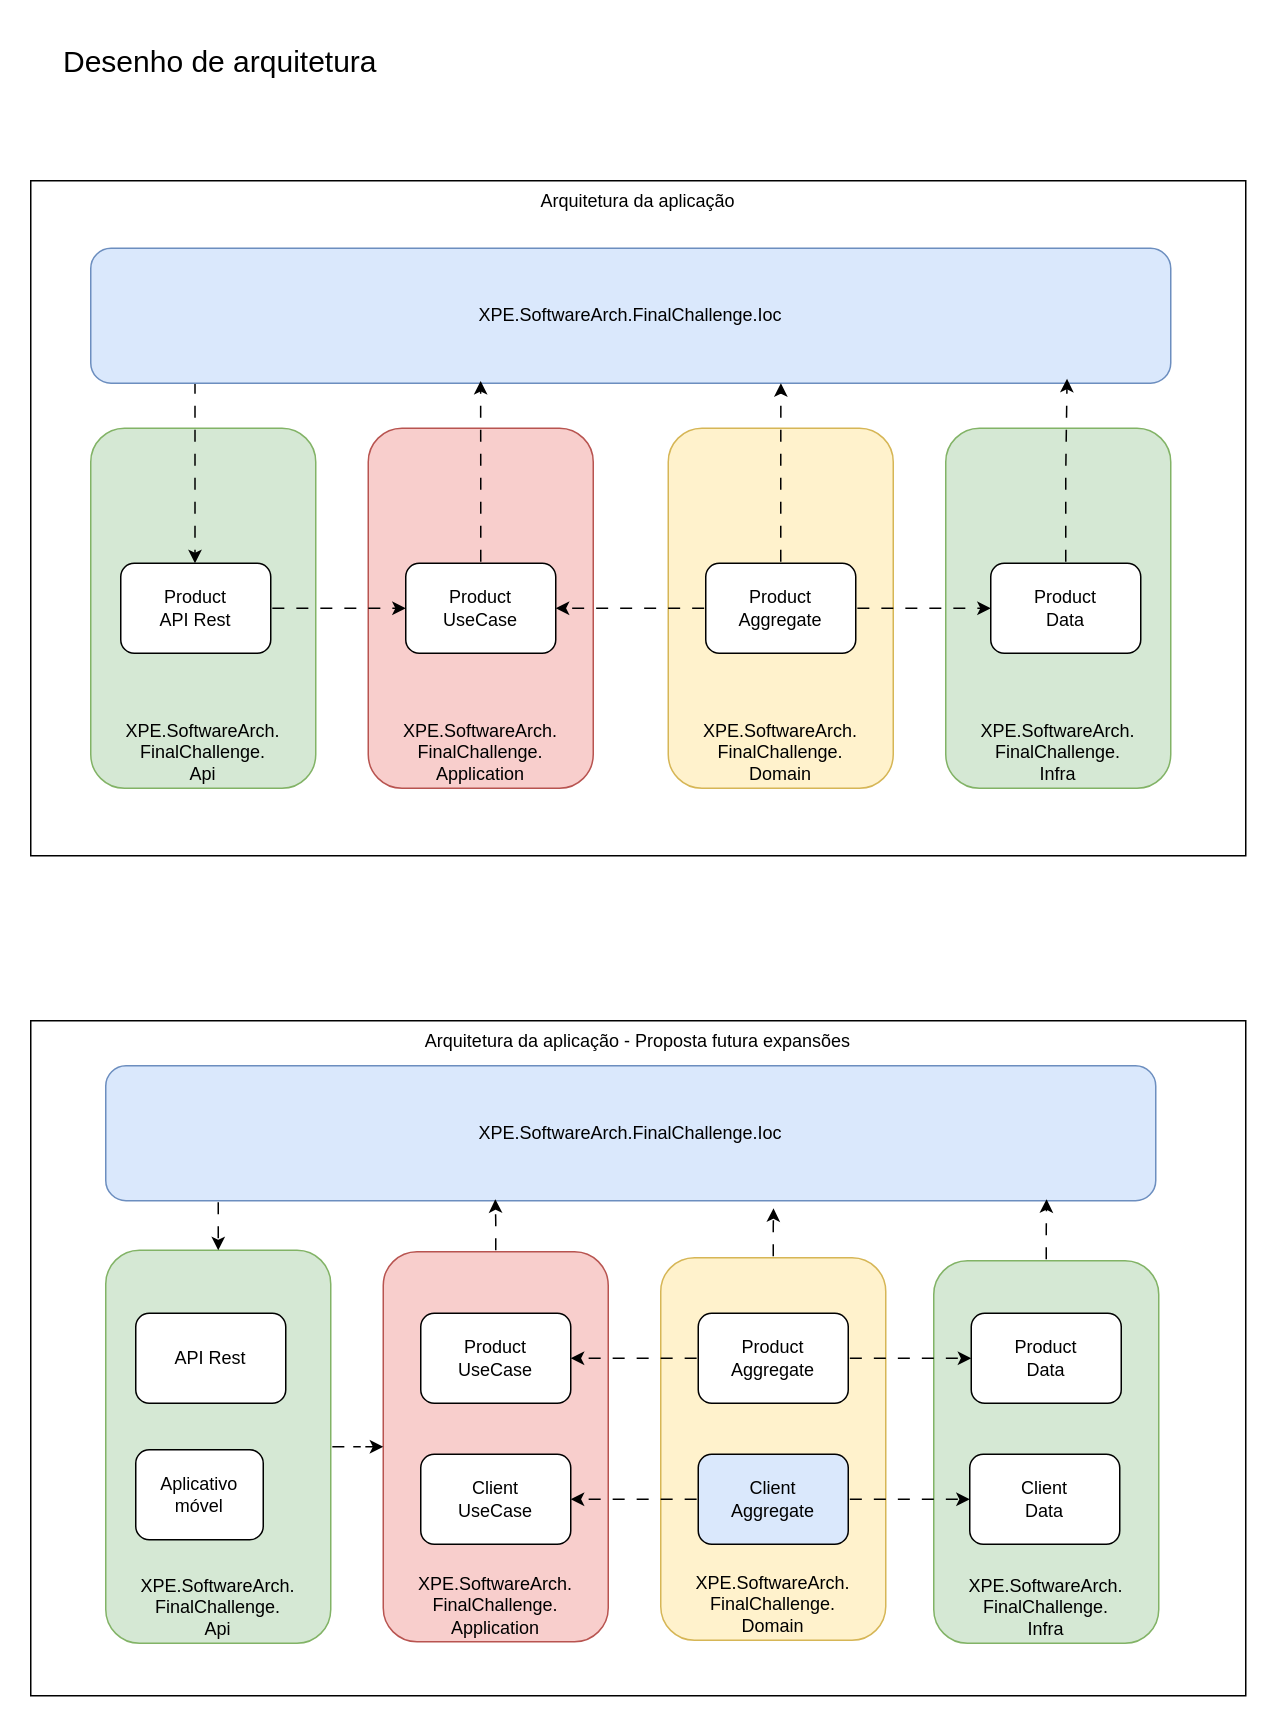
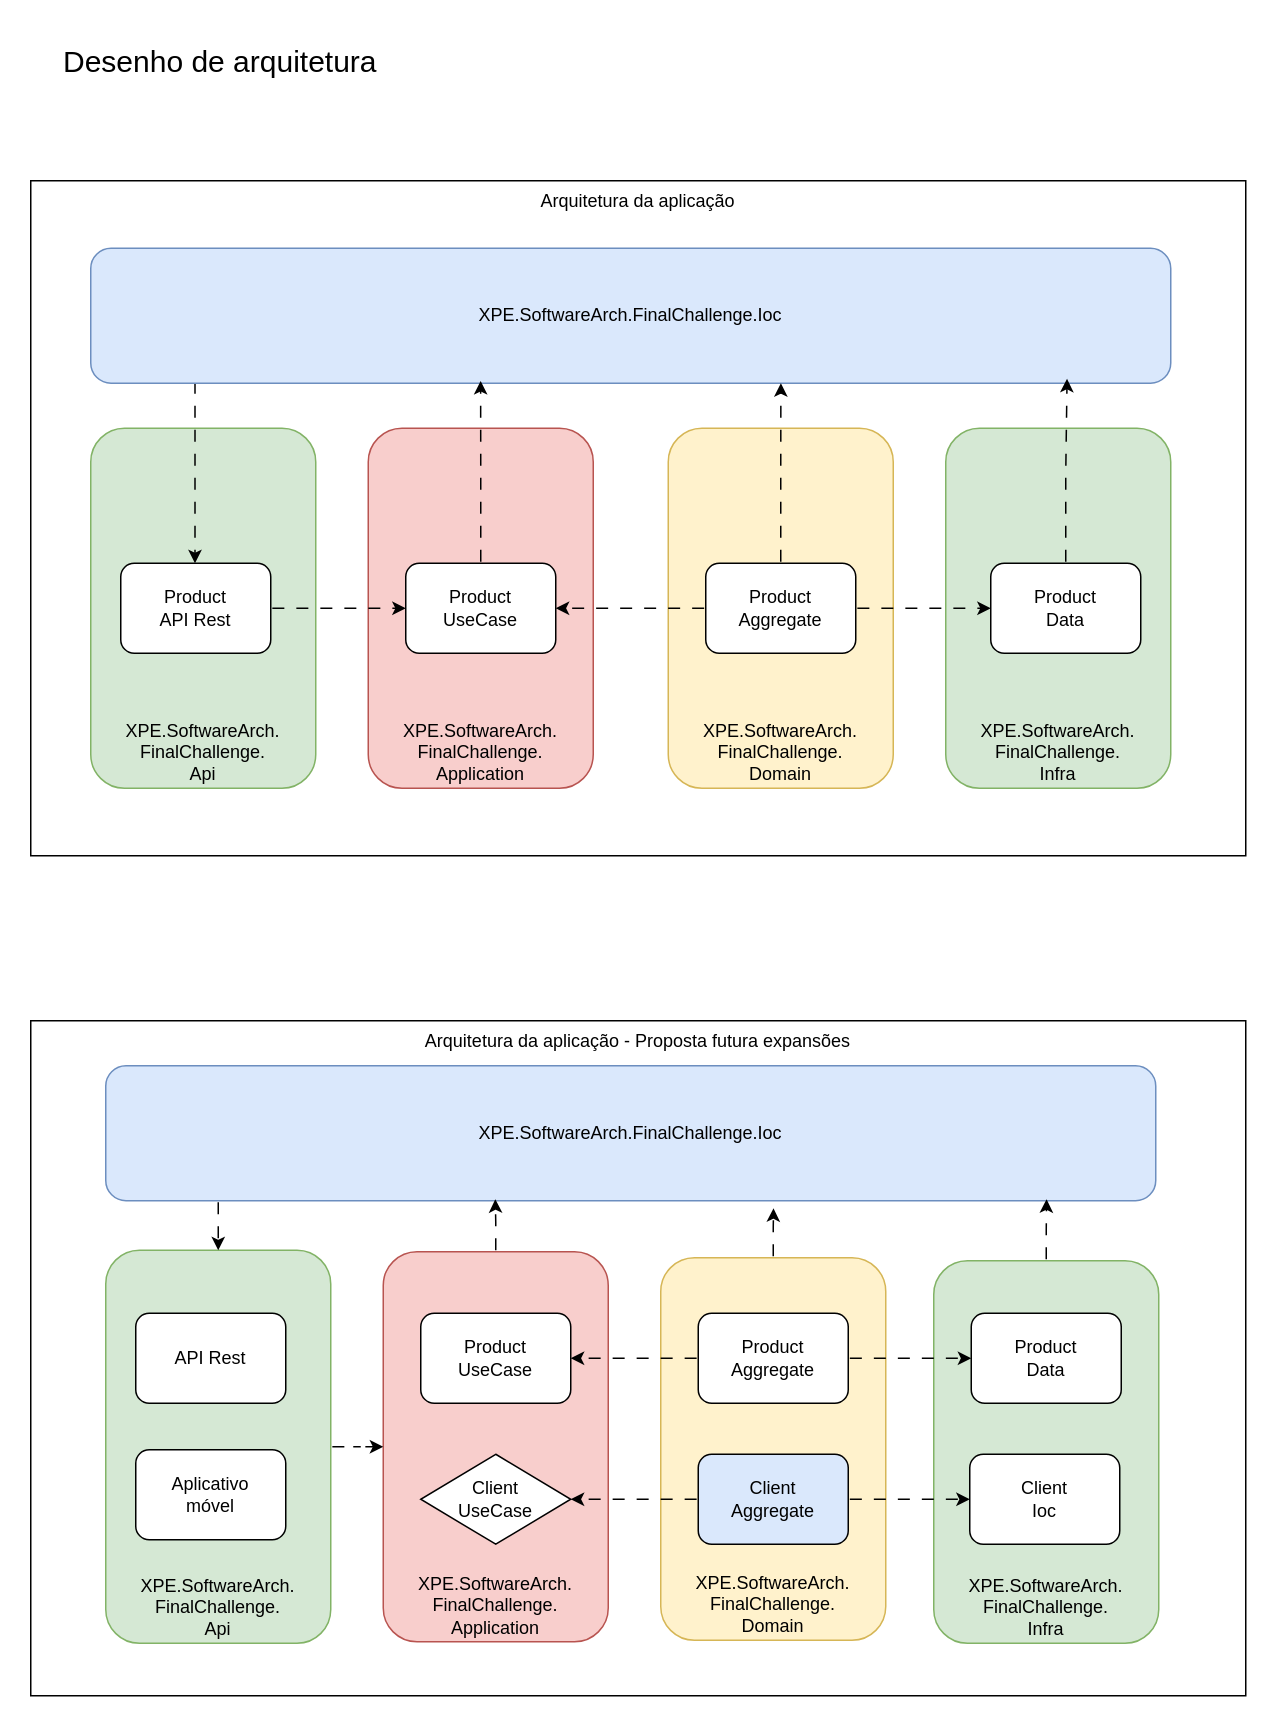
- <mxCell id="34" value="Aplicativo&lt;br&gt;móvel" style="rounded=1;whiteSpace=wrap;html=1;" parent="1" vertex="1"><mxGeometry x="90" y="966" width="85" height="60" as="geometry" /></mxCell>
+ <mxCell id="34" value="Aplicativo&lt;br&gt;móvel" style="rounded=1;whiteSpace=wrap;html=1;" parent="1" vertex="1"><mxGeometry x="90" y="966" width="100" height="60" as="geometry" /></mxCell>
- <mxCell id="35" value="Client&lt;br&gt;UseCase" style="rounded=1;whiteSpace=wrap;html=1;" parent="1" vertex="1"><mxGeometry x="280" y="969" width="100" height="60" as="geometry" /></mxCell>
+ <mxCell id="35" value="Client&lt;br&gt;UseCase" style="rhombus;whiteSpace=wrap;html=1;" parent="1" vertex="1"><mxGeometry x="280" y="969" width="100" height="60" as="geometry" /></mxCell>
- <mxCell id="39" value="Client&lt;br&gt;Data" style="rounded=1;whiteSpace=wrap;html=1;" parent="1" vertex="1"><mxGeometry x="646" y="969" width="100" height="60" as="geometry" /></mxCell>
+ <mxCell id="39" value="Client&lt;br&gt;Ioc" style="rounded=1;whiteSpace=wrap;html=1;" parent="1" vertex="1"><mxGeometry x="646" y="969" width="100" height="60" as="geometry" /></mxCell>
